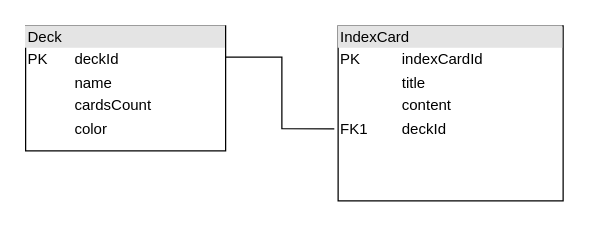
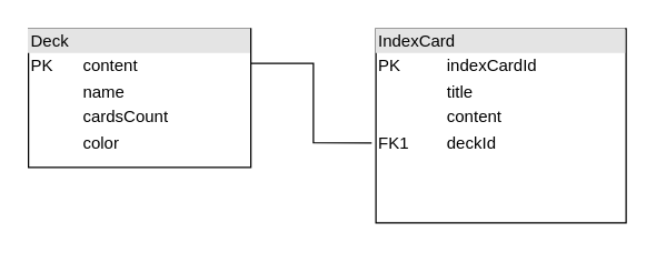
- <mxCell id="2" value="&lt;div style=&quot;box-sizing:border-box;width:100%;background:#e4e4e4;padding:2px;&quot;&gt;Deck&lt;/div&gt;&lt;table style=&quot;width:100%;font-size:1em;&quot; cellpadding=&quot;2&quot; cellspacing=&quot;0&quot;&gt;&lt;tbody&gt;&lt;tr&gt;&lt;td&gt;PK&lt;/td&gt;&lt;td&gt;deckId&lt;/td&gt;&lt;/tr&gt;&lt;tr&gt;&lt;td&gt;&lt;br&gt;&lt;/td&gt;&lt;td&gt;name&lt;/td&gt;&lt;/tr&gt;&lt;tr&gt;&lt;td&gt;&lt;br&gt;&lt;/td&gt;&lt;td&gt;cardsCount&lt;br&gt;&lt;/td&gt;&lt;/tr&gt;&lt;tr&gt;&lt;td&gt;&lt;br&gt;&lt;/td&gt;&lt;td&gt;color&lt;/td&gt;&lt;/tr&gt;&lt;/tbody&gt;&lt;/table&gt;" style="verticalAlign=top;align=left;overflow=fill;html=1;whiteSpace=wrap;" parent="1" vertex="1"><mxGeometry x="20" y="20" width="160" height="100" as="geometry" /></mxCell>
+ <mxCell id="2" value="&lt;div style=&quot;box-sizing:border-box;width:100%;background:#e4e4e4;padding:2px;&quot;&gt;Deck&lt;/div&gt;&lt;table style=&quot;width:100%;font-size:1em;&quot; cellpadding=&quot;2&quot; cellspacing=&quot;0&quot;&gt;&lt;tbody&gt;&lt;tr&gt;&lt;td&gt;PK&lt;/td&gt;&lt;td&gt;content&lt;/td&gt;&lt;/tr&gt;&lt;tr&gt;&lt;td&gt;&lt;br&gt;&lt;/td&gt;&lt;td&gt;name&lt;/td&gt;&lt;/tr&gt;&lt;tr&gt;&lt;td&gt;&lt;br&gt;&lt;/td&gt;&lt;td&gt;cardsCount&lt;br&gt;&lt;/td&gt;&lt;/tr&gt;&lt;tr&gt;&lt;td&gt;&lt;br&gt;&lt;/td&gt;&lt;td&gt;color&lt;/td&gt;&lt;/tr&gt;&lt;/tbody&gt;&lt;/table&gt;" style="verticalAlign=top;align=left;overflow=fill;html=1;whiteSpace=wrap;" parent="1" vertex="1"><mxGeometry x="20" y="20" width="160" height="100" as="geometry" /></mxCell>
